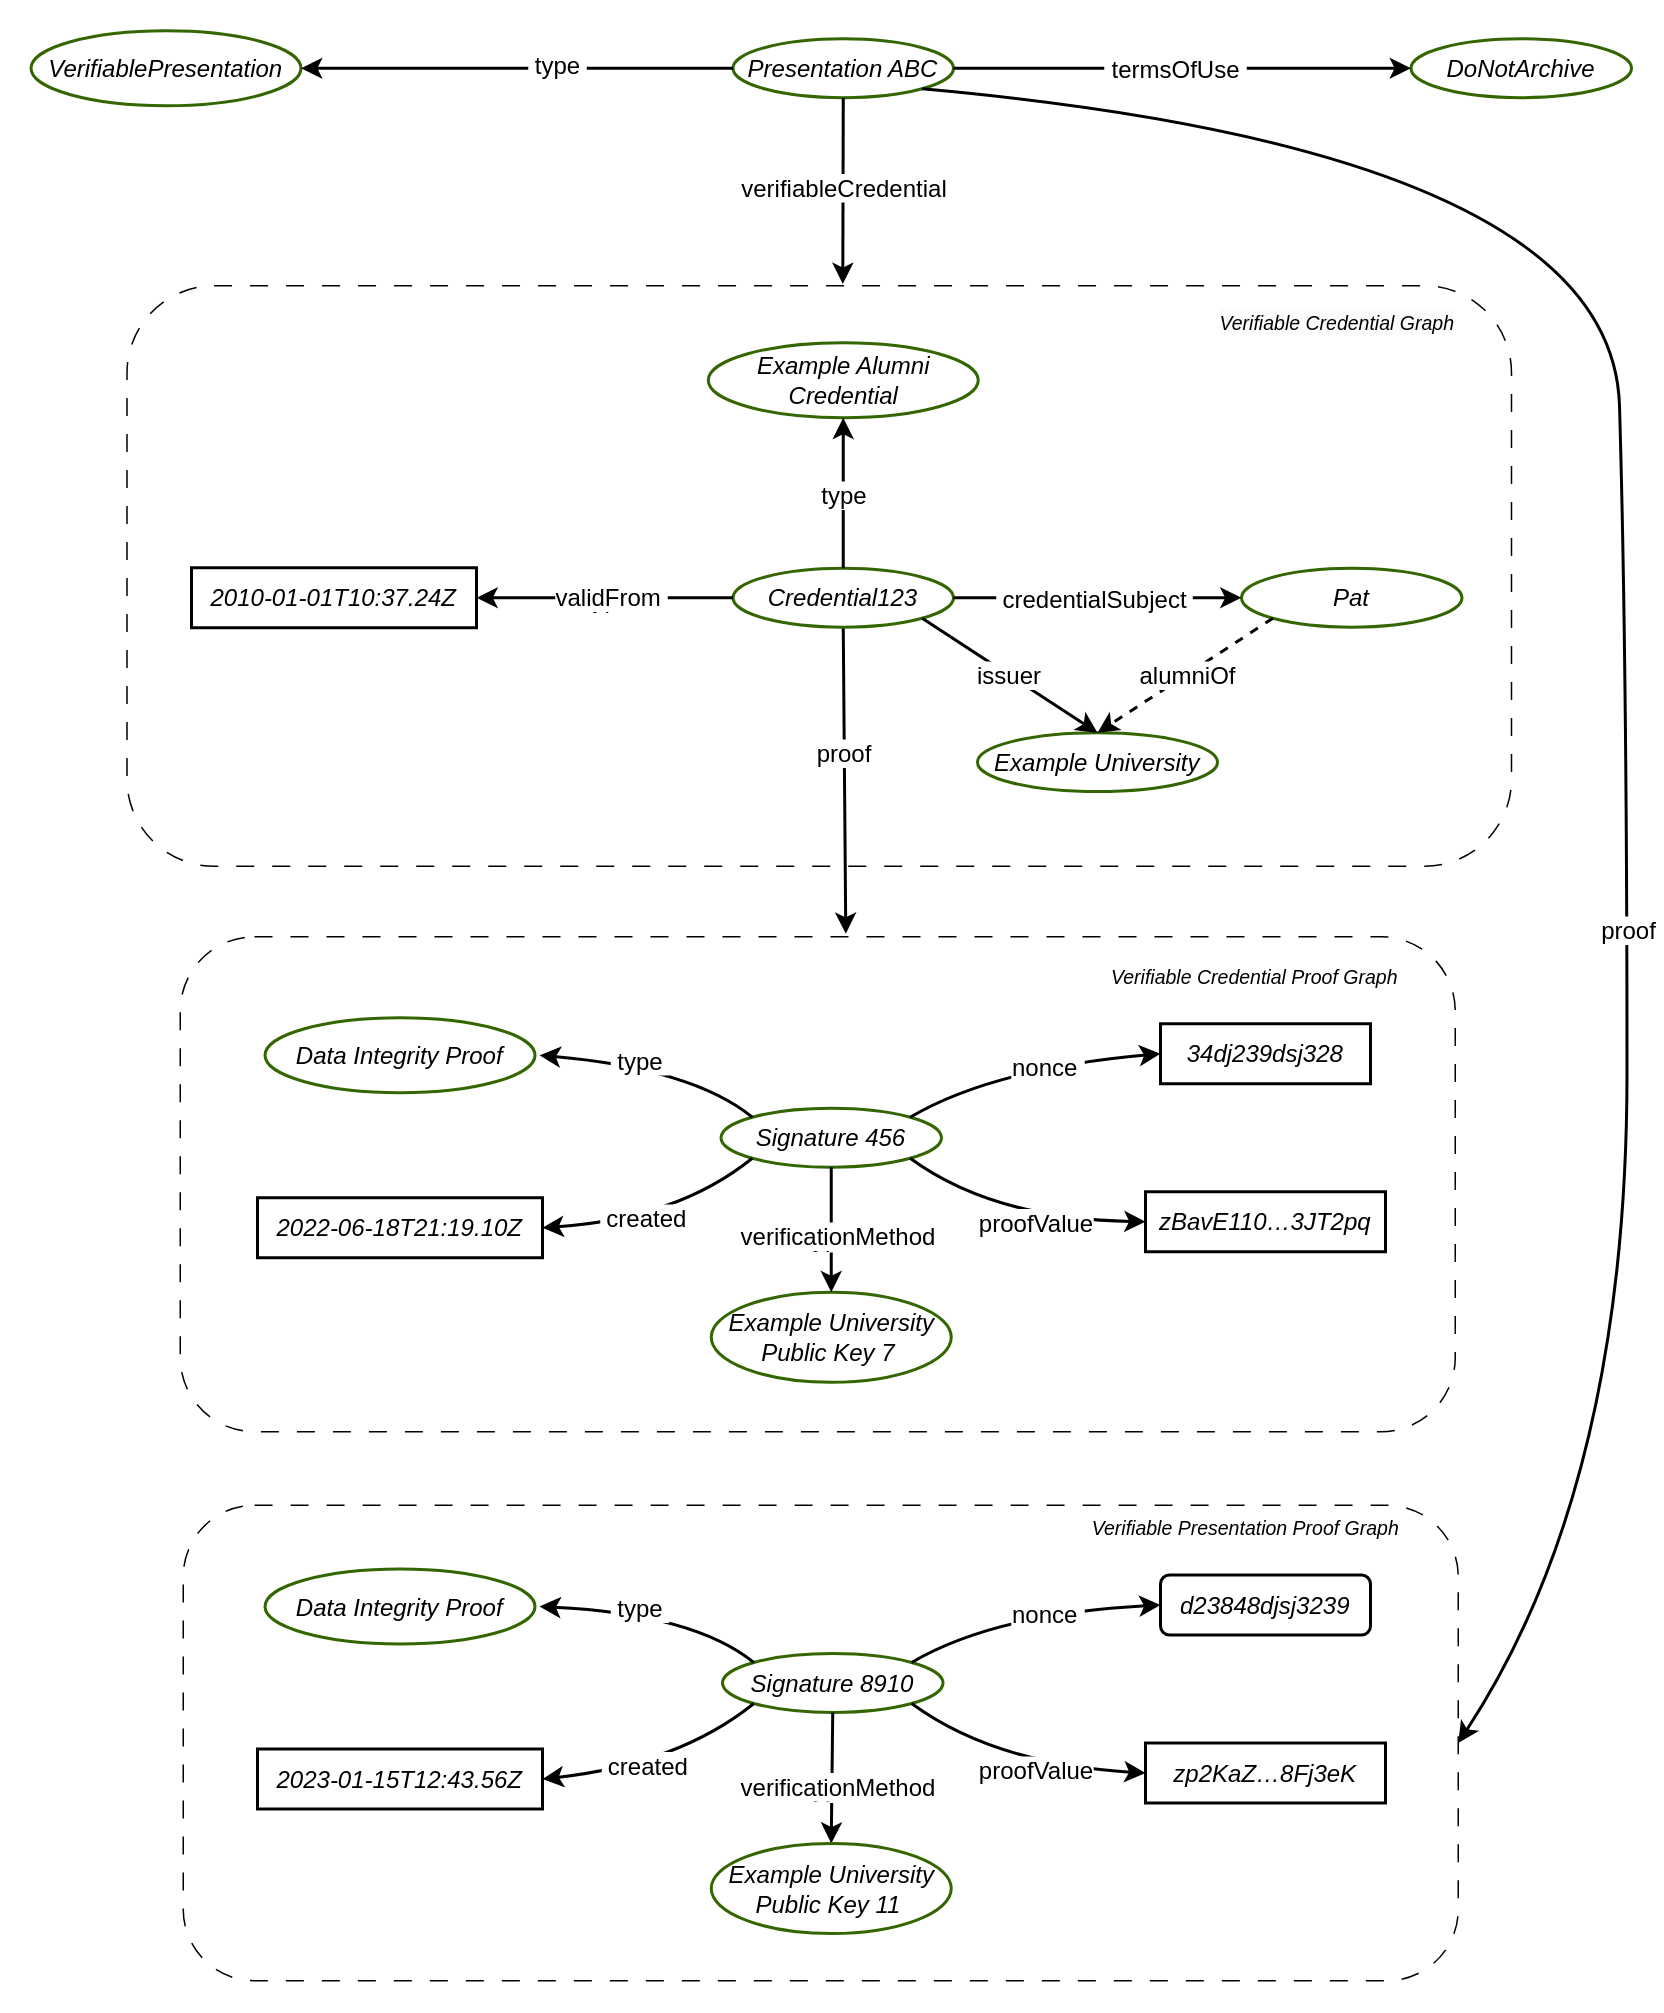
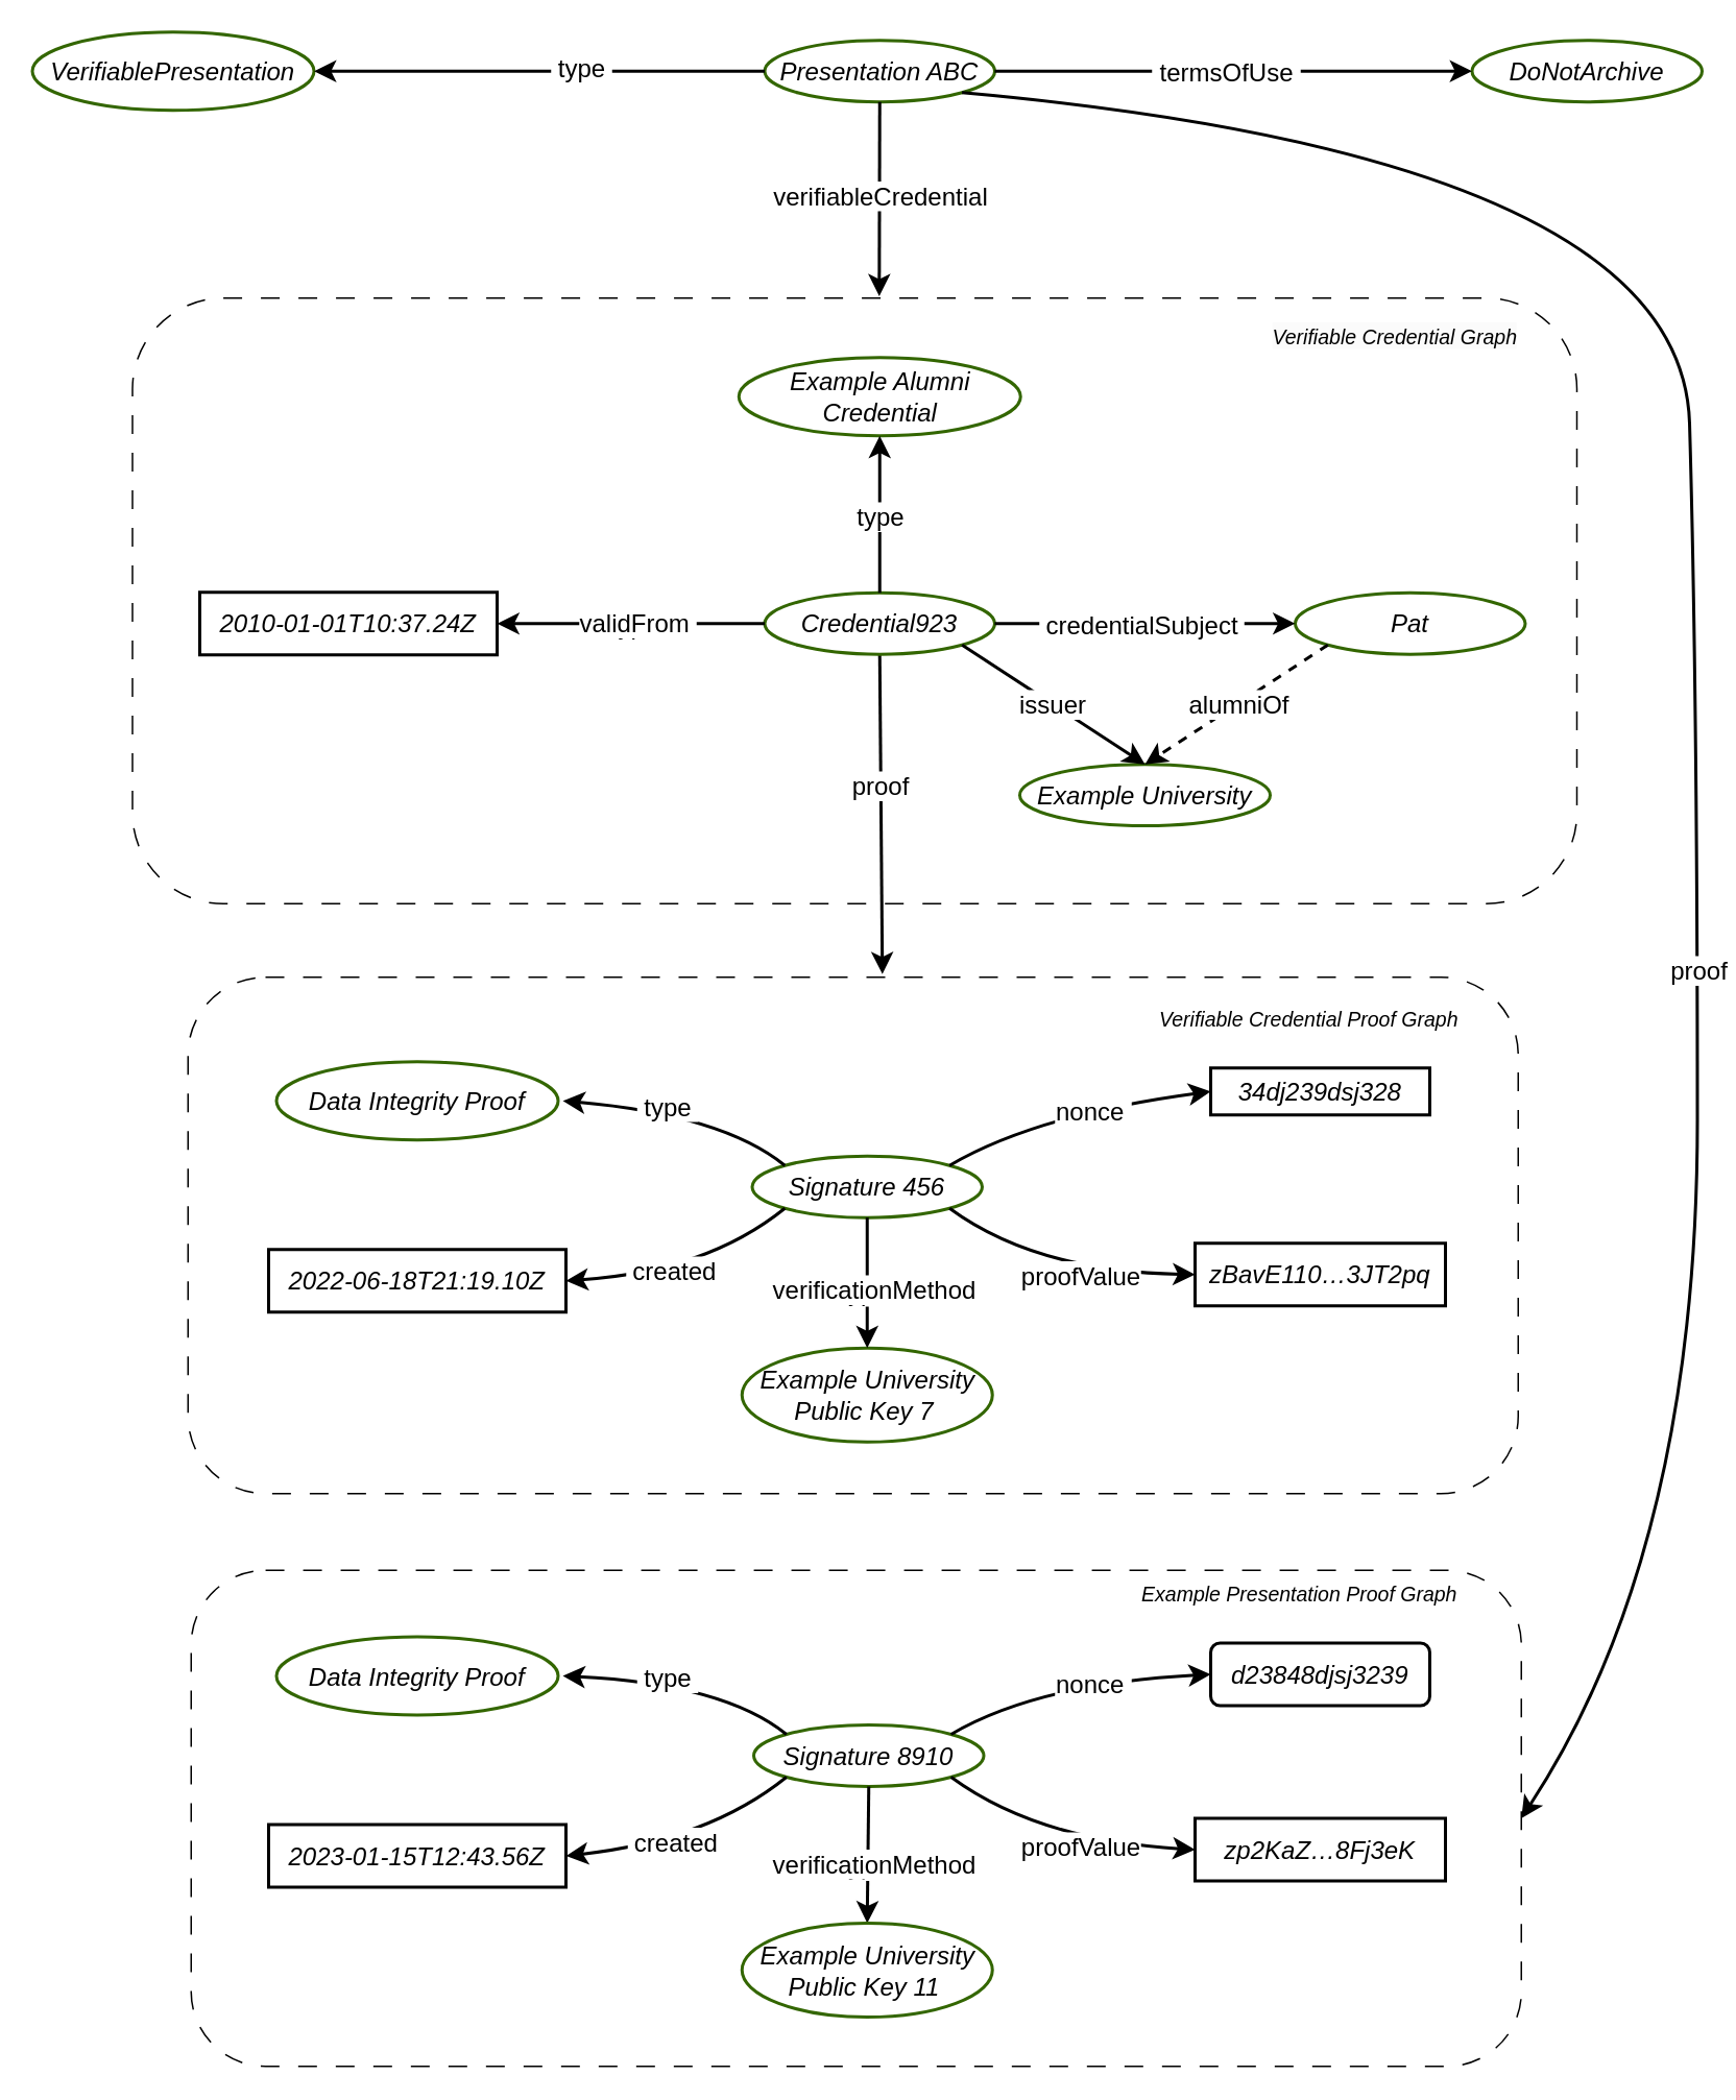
- <mxCell id="30" value="&lt;i&gt;&lt;font color=&quot;#000000&quot;&gt;Credential123&lt;/font&gt;&lt;/i&gt;" style="ellipse;whiteSpace=wrap;html=1;fontSize=16;fillColor=none;strokeWidth=2;strokeColor=#336600;" parent="26" vertex="1"><mxGeometry x="361" y="150.39" width="147" height="39.22" as="geometry" /></mxCell>
+ <mxCell id="30" value="&lt;i&gt;&lt;font color=&quot;#000000&quot;&gt;Credential923&lt;/font&gt;&lt;/i&gt;" style="ellipse;whiteSpace=wrap;html=1;fontSize=16;fillColor=none;strokeWidth=2;strokeColor=#336600;" parent="26" vertex="1"><mxGeometry x="361" y="150.39" width="147" height="39.22" as="geometry" /></mxCell>
- <mxCell id="9" value="&lt;i&gt;&lt;font color=&quot;#000000&quot;&gt;34dj239dsj328&lt;/font&gt;&lt;/i&gt;" style="rounded=0;whiteSpace=wrap;html=1;fontSize=16;fillColor=none;strokeWidth=2;" parent="5" vertex="1"><mxGeometry x="602" y="4" width="140" height="40" as="geometry" /></mxCell>
+ <mxCell id="9" value="&lt;i&gt;&lt;font color=&quot;#000000&quot;&gt;34dj239dsj328&lt;/font&gt;&lt;/i&gt;" style="rounded=0;whiteSpace=wrap;html=1;fontSize=16;fillColor=none;strokeWidth=2;" parent="5" vertex="1"><mxGeometry x="602" y="4" width="140" height="30" as="geometry" /></mxCell>
- <mxCell id="76" value="&lt;i&gt;&lt;font style=&quot;font-size: 13px;&quot;&gt;Verifiable Presentation Proof Graph&lt;/font&gt;&lt;/i&gt;" style="text;html=1;strokeColor=none;fillColor=none;align=center;verticalAlign=middle;whiteSpace=wrap;rounded=0;fontSize=16;" parent="1" vertex="1"><mxGeometry x="689.5" y="1002" width="280" height="30" as="geometry" /></mxCell>
+ <mxCell id="76" value="&lt;i&gt;&lt;font style=&quot;font-size: 13px;&quot;&gt;Example Presentation Proof Graph&lt;/font&gt;&lt;/i&gt;" style="text;html=1;strokeColor=none;fillColor=none;align=center;verticalAlign=middle;whiteSpace=wrap;rounded=0;fontSize=16;" parent="1" vertex="1"><mxGeometry x="689.5" y="1002" width="280" height="30" as="geometry" /></mxCell>
